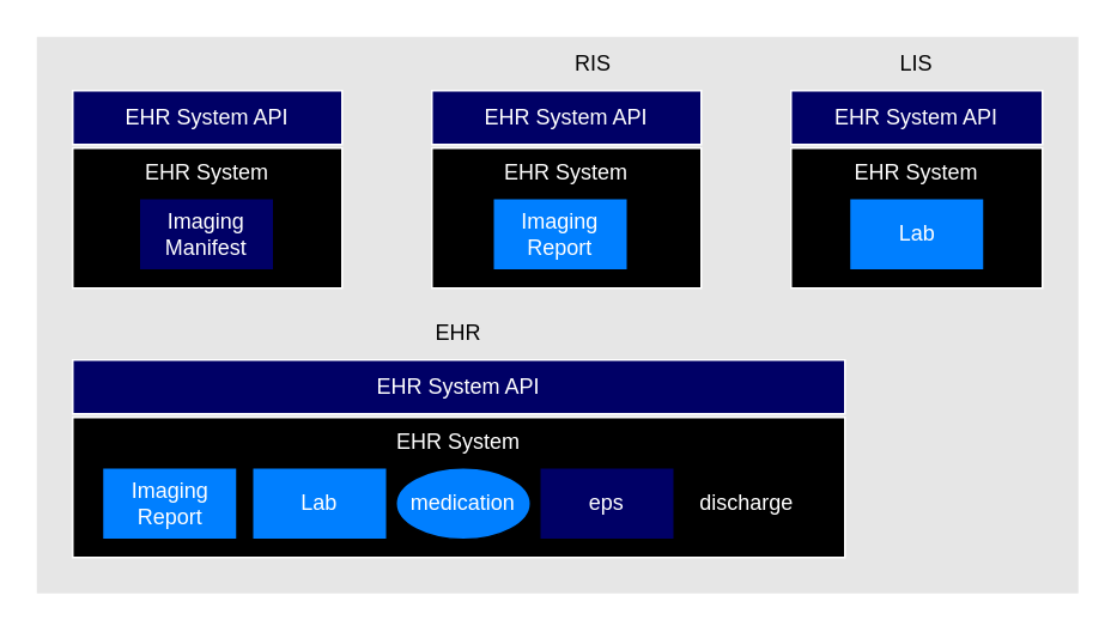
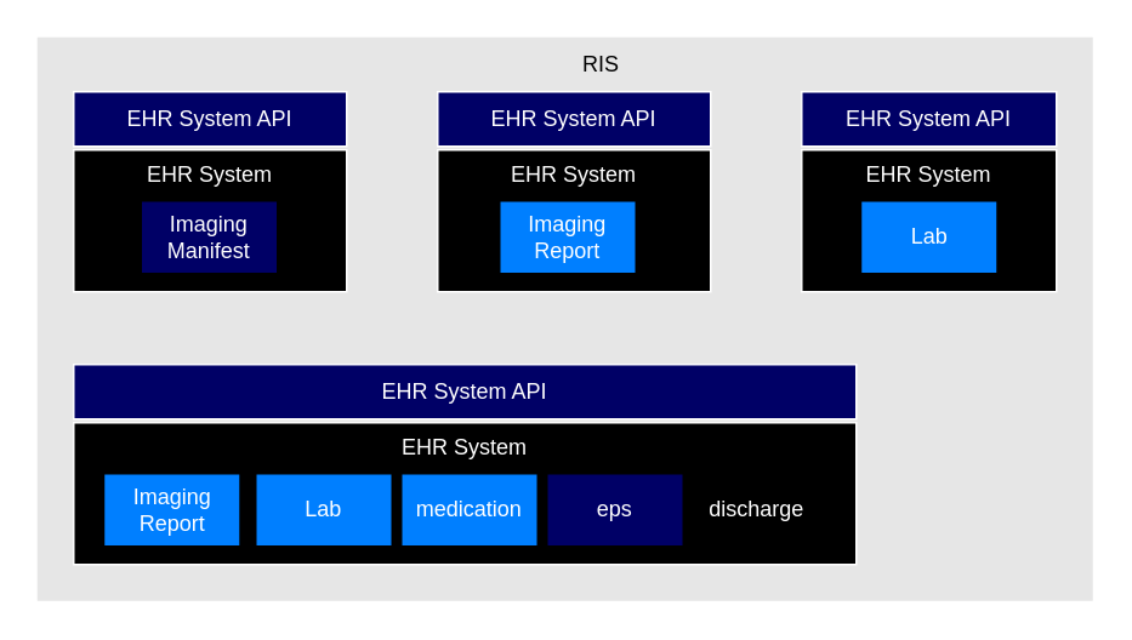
- <mxCell id="12" value="LIS" style="text;html=1;align=center;verticalAlign=middle;whiteSpace=wrap;rounded=0;" parent="1" vertex="1"><mxGeometry x="440" y="20" width="140" height="30" as="geometry" /></mxCell>
- <mxCell id="16" value="EHR" style="text;html=1;align=center;verticalAlign=middle;whiteSpace=wrap;rounded=0;" parent="1" vertex="1"><mxGeometry x="40" y="170" width="430" height="30" as="geometry" /></mxCell>
- <mxCell id="19" value="&lt;font style=&quot;color: rgb(255, 255, 255);&quot;&gt;medication&lt;/font&gt;" style="ellipse;whiteSpace=wrap;html=1;fillColor=#007FFF;fontColor=light-dark(#fafafa, #ededed);" parent="1" vertex="1"><mxGeometry x="220" y="260" width="75" height="40" as="geometry" /></mxCell>
+ <mxCell id="19" value="&lt;font style=&quot;color: rgb(255, 255, 255);&quot;&gt;medication&lt;/font&gt;" style="whiteSpace=wrap;html=1;fillColor=#007FFF;fontColor=light-dark(#fafafa, #ededed);" parent="1" vertex="1"><mxGeometry x="220" y="260" width="75" height="40" as="geometry" /></mxCell>
